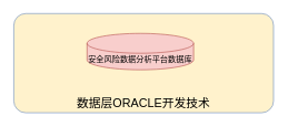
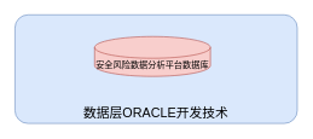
- <mxCell id="2" value="数据层ORACLE开发技术" style="rounded=1;whiteSpace=wrap;html=1;fillColor=#fff2cc;strokeColor=#6c8ebf;imageVerticalAlign=top;arcSize=12;verticalAlign=bottom;fontSize=18;" vertex="1" parent="1"><mxGeometry x="20" y="20" width="390" height="150" as="geometry" /></mxCell>
+ <mxCell id="2" value="数据层ORACLE开发技术" style="rounded=1;whiteSpace=wrap;html=1;fillColor=#dae8fc;strokeColor=#6c8ebf;imageVerticalAlign=top;arcSize=12;verticalAlign=bottom;fontSize=18;" vertex="1" parent="1"><mxGeometry x="20" y="20" width="390" height="150" as="geometry" /></mxCell>
